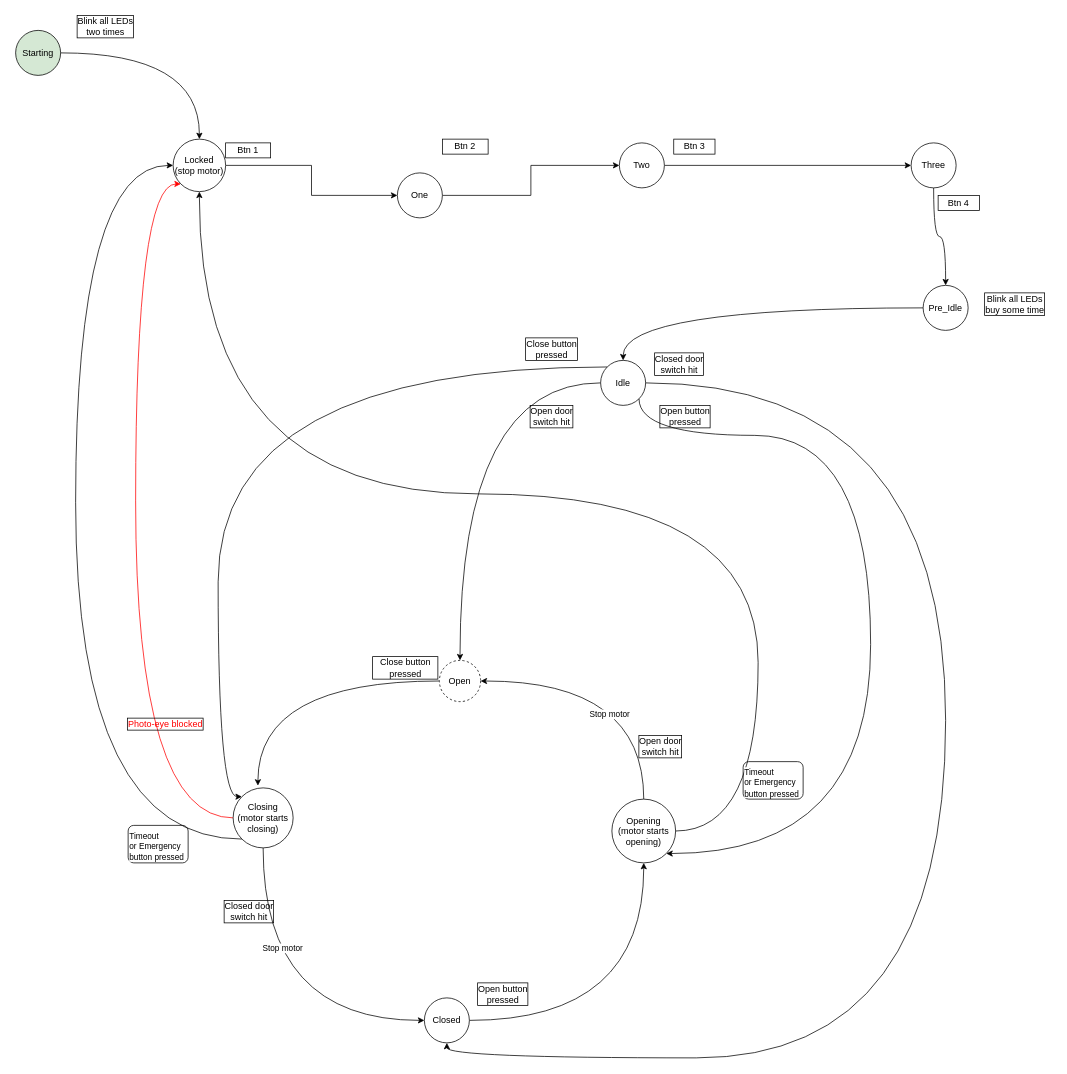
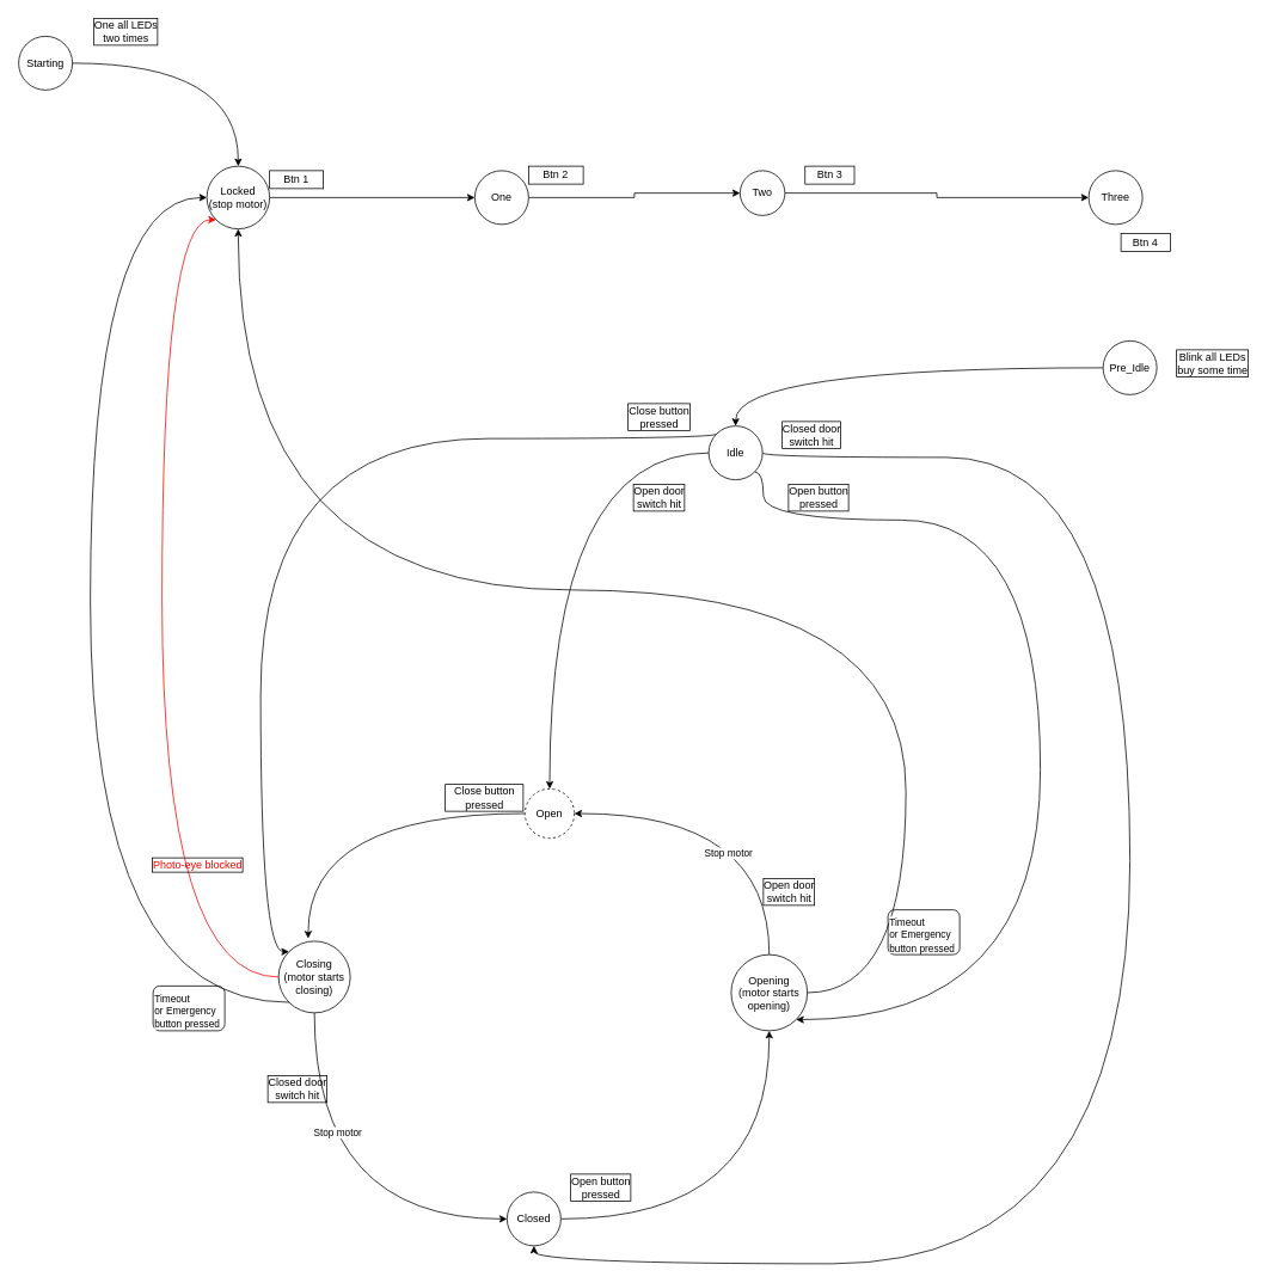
- <mxCell id="49" value="Blink all LEDs&lt;br&gt;two times" style="text;html=1;strokeColor=none;fillColor=none;align=center;verticalAlign=middle;whiteSpace=wrap;rounded=0;labelBorderColor=default;" vertex="1" parent="1"><mxGeometry x="90" y="20" width="100" height="30" as="geometry" /></mxCell>
+ <mxCell id="49" value="One all LEDs&lt;br&gt;two times" style="text;html=1;strokeColor=none;fillColor=none;align=center;verticalAlign=middle;whiteSpace=wrap;rounded=0;labelBorderColor=default;" vertex="1" parent="1"><mxGeometry x="90" y="20" width="100" height="30" as="geometry" /></mxCell>
- <mxCell id="44" value="Starting" style="ellipse;whiteSpace=wrap;html=1;aspect=fixed;fillColor=#d5e8d4;" vertex="1" parent="1"><mxGeometry x="20" y="40" width="60" height="60" as="geometry" /></mxCell>
+ <mxCell id="44" value="Starting" style="ellipse;whiteSpace=wrap;html=1;aspect=fixed;" vertex="1" parent="1"><mxGeometry x="20" y="40" width="60" height="60" as="geometry" /></mxCell>
- <mxCell id="26" value="Two" style="ellipse;whiteSpace=wrap;html=1;aspect=fixed;" parent="1" vertex="1"><mxGeometry x="825" y="190" width="60" height="60" as="geometry" /></mxCell>
+ <mxCell id="26" value="Two" style="ellipse;whiteSpace=wrap;html=1;aspect=fixed;" parent="1" vertex="1"><mxGeometry x="825" y="190" width="50" height="50" as="geometry" /></mxCell>
- <mxCell id="24" value="One" style="ellipse;whiteSpace=wrap;html=1;aspect=fixed;" parent="1" vertex="1"><mxGeometry x="529" y="230" width="60" height="60" as="geometry" /></mxCell>
+ <mxCell id="24" value="One" style="ellipse;whiteSpace=wrap;html=1;aspect=fixed;" parent="1" vertex="1"><mxGeometry x="529" y="190" width="60" height="60" as="geometry" /></mxCell>
- <mxCell id="27" style="edgeStyle=orthogonalEdgeStyle;curved=1;rounded=0;orthogonalLoop=1;jettySize=auto;html=1;entryX=0.5;entryY=0;entryDx=0;entryDy=0;exitX=0.5;exitY=1;exitDx=0;exitDy=0;" parent="1" source="28" target="47" edge="1"><mxGeometry relative="1" as="geometry" /></mxCell>
- <mxCell id="33" value="Idle" style="ellipse;whiteSpace=wrap;html=1;aspect=fixed;" parent="1" vertex="1"><mxGeometry x="800" y="480" width="60" height="60" as="geometry" /></mxCell>
+ <mxCell id="33" value="Idle" style="ellipse;whiteSpace=wrap;html=1;aspect=fixed;" parent="1" vertex="1"><mxGeometry x="790" y="475" width="60" height="60" as="geometry" /></mxCell>
